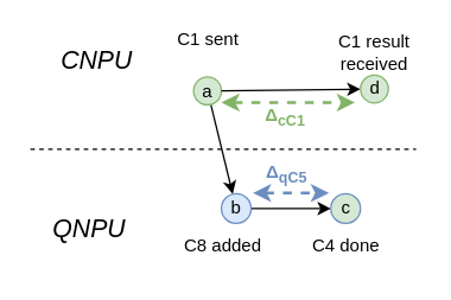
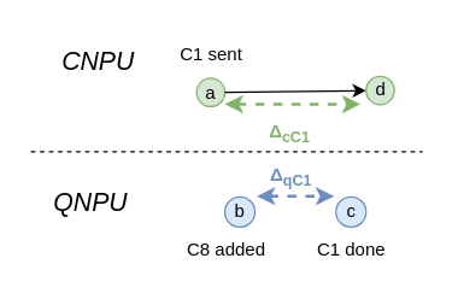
- <mxCell id="6" value="C1 sent" style="text;html=1;align=center;verticalAlign=middle;whiteSpace=wrap;rounded=0;" parent="1" vertex="1"><mxGeometry x="110" y="11.25" width="60" height="30" as="geometry" /></mxCell>
+ <mxCell id="6" value="C1 sent" style="text;html=1;align=center;verticalAlign=middle;whiteSpace=wrap;rounded=0;" parent="1" vertex="1"><mxGeometry x="110" y="21.25" width="60" height="30" as="geometry" /></mxCell>
- <mxCell id="12" value="C1 result&lt;div&gt;received&lt;/div&gt;" style="text;html=1;align=center;verticalAlign=middle;whiteSpace=wrap;rounded=0;" parent="1" vertex="1"><mxGeometry x="221.88" y="20" width="60" height="30" as="geometry" /></mxCell>
- <mxCell id="16" value="Δ&lt;sub&gt;cC1&lt;/sub&gt;" style="text;html=1;align=center;verticalAlign=middle;whiteSpace=wrap;rounded=0;fontColor=#82B366;fontStyle=1" parent="1" vertex="1"><mxGeometry x="161.88" y="65" width="60" height="25" as="geometry" /></mxCell>
+ <mxCell id="16" value="Δ&lt;sub&gt;cC1&lt;/sub&gt;" style="text;html=1;align=center;verticalAlign=middle;whiteSpace=wrap;rounded=0;fontColor=#82B366;fontStyle=1" parent="1" vertex="1"><mxGeometry x="161.88" y="75" width="60" height="25" as="geometry" /></mxCell>
- <mxCell id="4" style="edgeStyle=none;html=1;" parent="1" source="5" target="8" edge="1"><mxGeometry relative="1" as="geometry"><mxPoint x="140" y="130" as="targetPoint" /></mxGeometry></mxCell>
- <mxCell id="18" value="Δ&lt;sub&gt;qC5&lt;/sub&gt;" style="text;html=1;align=center;verticalAlign=middle;whiteSpace=wrap;rounded=0;fontColor=#6C8EBF;fontStyle=1" parent="1" vertex="1"><mxGeometry x="162.5" y="107.36" width="60" height="20" as="geometry" /></mxCell>
+ <mxCell id="18" value="Δ&lt;sub&gt;qC1&lt;/sub&gt;" style="text;html=1;align=center;verticalAlign=middle;whiteSpace=wrap;rounded=0;fontColor=#6C8EBF;fontStyle=1" parent="1" vertex="1"><mxGeometry x="162.5" y="107.36" width="60" height="20" as="geometry" /></mxCell>
- <mxCell id="7" style="edgeStyle=none;html=1;exitX=1;exitY=0.5;exitDx=0;exitDy=0;entryX=0;entryY=0.5;entryDx=0;entryDy=0;" parent="1" source="8" target="13" edge="1"><mxGeometry relative="1" as="geometry" /></mxCell>
- <mxCell id="13" value="c" style="ellipse;whiteSpace=wrap;html=1;aspect=fixed;fillColor=#d5e8d4;strokeColor=#6c8ebf;" parent="1" vertex="1"><mxGeometry x="222.5" y="130" width="20" height="20" as="geometry" /></mxCell>
+ <mxCell id="13" value="c" style="ellipse;whiteSpace=wrap;html=1;aspect=fixed;fillColor=#dae8fc;strokeColor=#6c8ebf;" parent="1" vertex="1"><mxGeometry x="222.5" y="130" width="20" height="20" as="geometry" /></mxCell>
- <mxCell id="3" value="QNPU" style="text;html=1;align=center;verticalAlign=middle;whiteSpace=wrap;rounded=0;fontStyle=2;fontSize=17;fontFamily=Helvetica;" parent="1" vertex="1"><mxGeometry x="30" y="140" width="60" height="30" as="geometry" /></mxCell>
+ <mxCell id="3" value="QNPU" style="text;html=1;align=center;verticalAlign=middle;whiteSpace=wrap;rounded=0;fontStyle=2;fontSize=17;fontFamily=Helvetica;" parent="1" vertex="1"><mxGeometry x="30" y="120" width="60" height="30" as="geometry" /></mxCell>
- <mxCell id="14" value="C4 done" style="text;html=1;align=center;verticalAlign=middle;whiteSpace=wrap;rounded=0;" parent="1" vertex="1"><mxGeometry x="202.5" y="150" width="60" height="30" as="geometry" /></mxCell>
+ <mxCell id="14" value="C1 done" style="text;html=1;align=center;verticalAlign=middle;whiteSpace=wrap;rounded=0;" parent="1" vertex="1"><mxGeometry x="202.5" y="150" width="60" height="30" as="geometry" /></mxCell>
